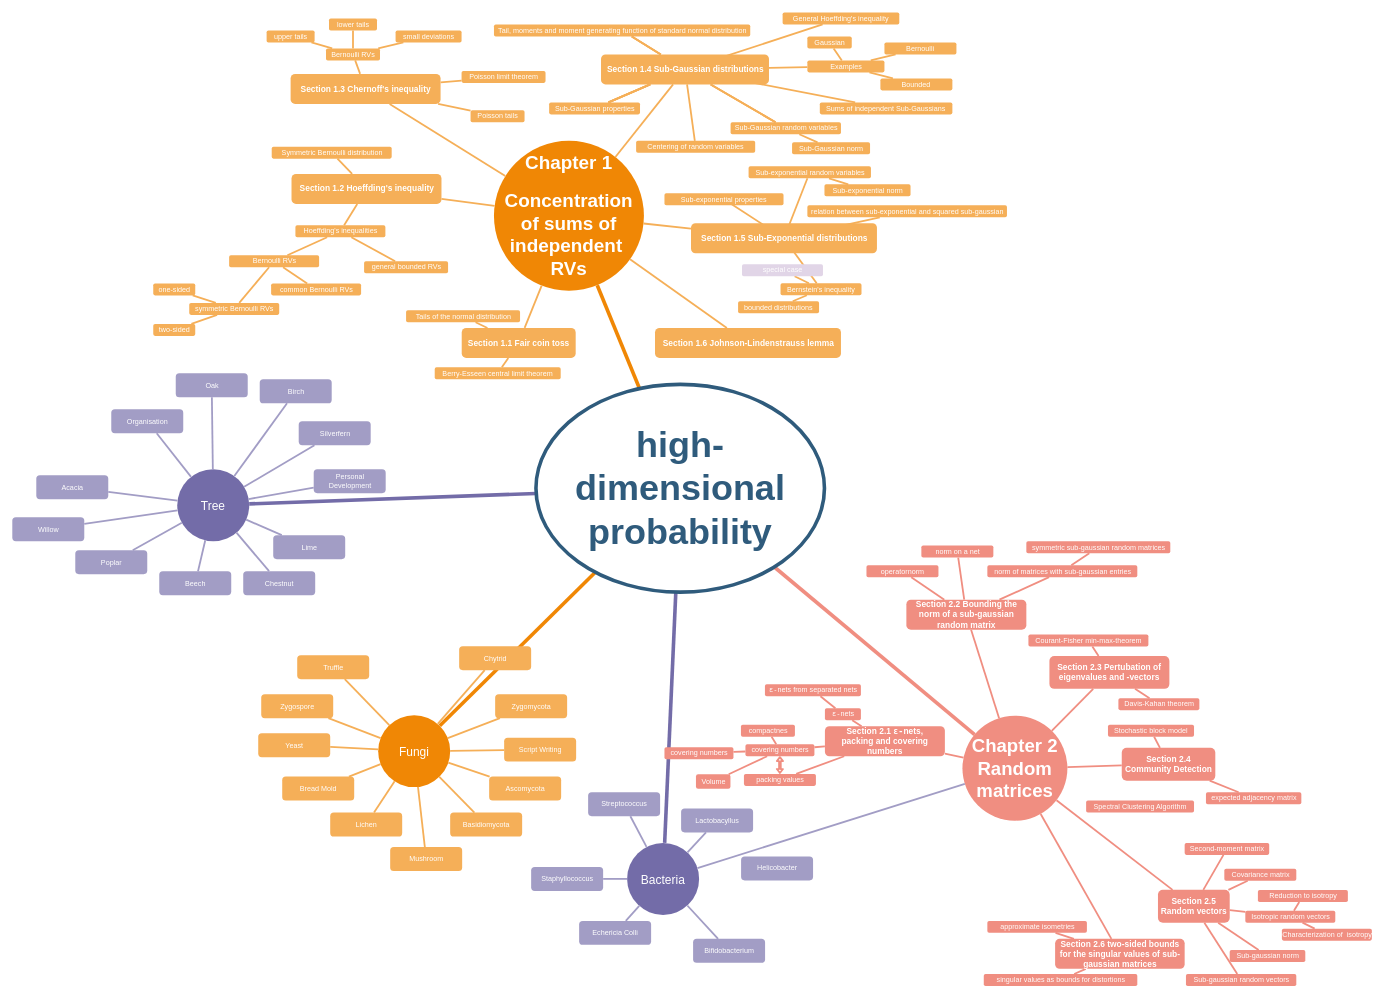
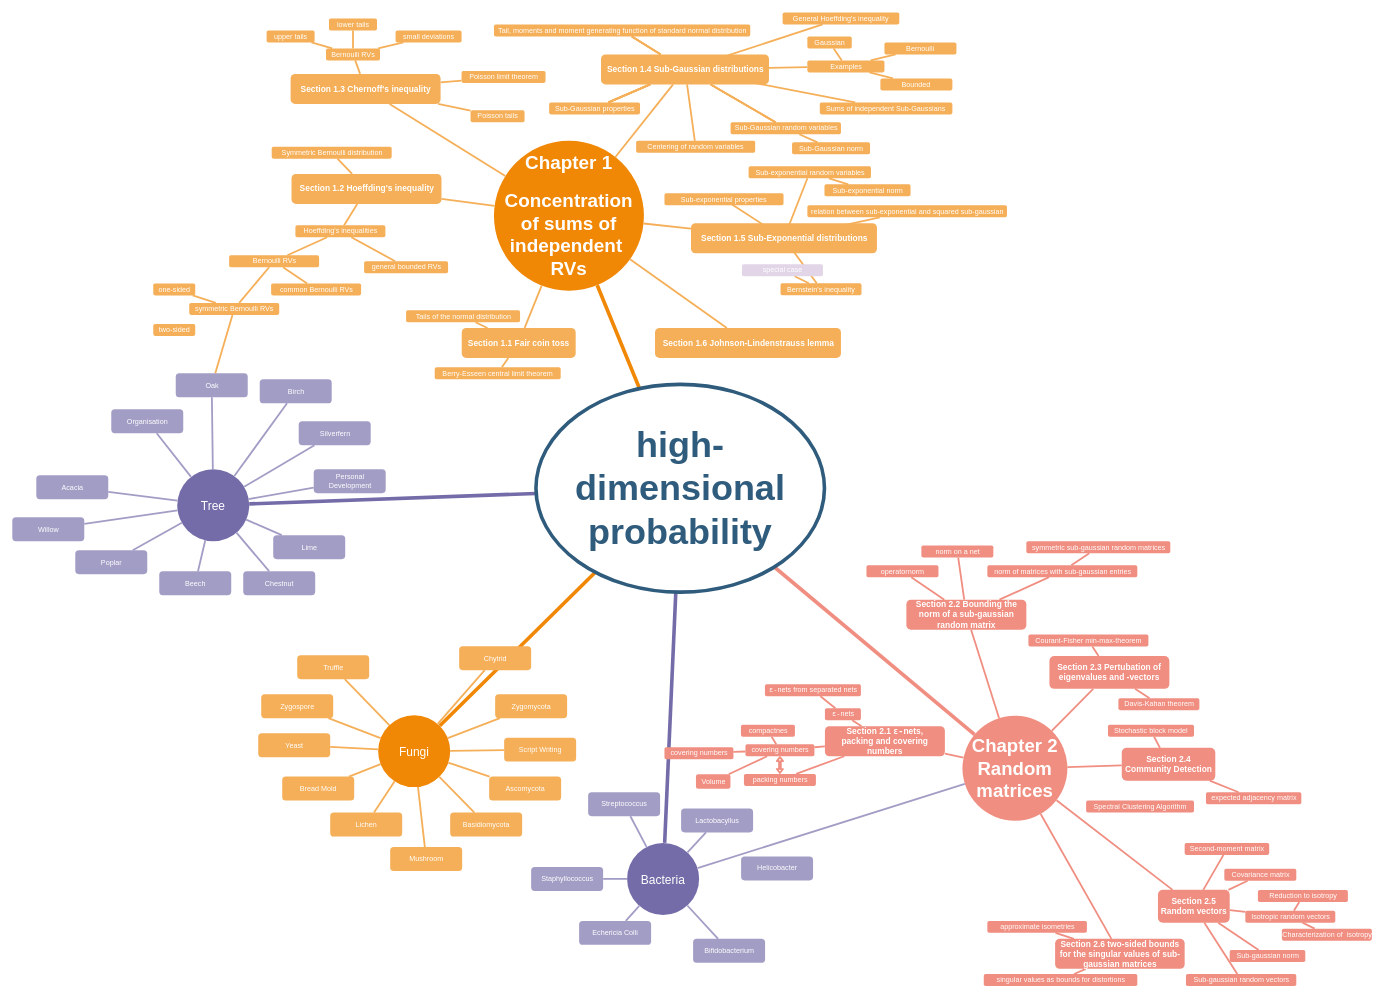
- <mxCell id="177" value="" style="edgeStyle=none;orthogonalLoop=1;jettySize=auto;html=1;endArrow=none;strokeColor=#F5AF58;strokeWidth=3;fontColor=#FFFFFF;" parent="1" source="178" target="180" edge="1"><mxGeometry relative="1" as="geometry" /></mxCell>
- <mxCell id="180" value="bounded distributions" style="whiteSpace=wrap;html=1;shadow=0;fontColor=#FFFFFF;strokeColor=none;strokeWidth=3;fillColor=#f5af58;rounded=1;" parent="1" vertex="1"><mxGeometry x="1230" y="501.5" width="135" height="20" as="geometry" /></mxCell>
- <mxCell id="37" value="" style="edgeStyle=none;orthogonalLoop=1;jettySize=auto;html=1;endArrow=none;strokeColor=#F5AF58;strokeWidth=3;fontColor=#FFFFFF;" parent="1" source="39" target="43" edge="1"><mxGeometry relative="1" as="geometry" /></mxCell>
+ <mxCell id="37" value="" style="edgeStyle=none;orthogonalLoop=1;jettySize=auto;html=1;endArrow=none;strokeColor=#F5AF58;strokeWidth=3;fontColor=#FFFFFF;" parent="1" source="39" target="133" edge="1"><mxGeometry relative="1" as="geometry" /></mxCell>
- <mxCell id="186" value="packing values" style="fillColor=#f08e81;strokeColor=none;strokeWidth=3;shadow=0;html=1;fontColor=#FFFFFF;rounded=1;" vertex="1" parent="1"><mxGeometry x="1239.75" y="1289.5" width="120" height="20" as="geometry" /></mxCell>
+ <mxCell id="186" value="packing numbers" style="fillColor=#f08e81;strokeColor=none;strokeWidth=3;shadow=0;html=1;fontColor=#FFFFFF;rounded=1;" vertex="1" parent="1"><mxGeometry x="1239.75" y="1289.5" width="120" height="20" as="geometry" /></mxCell>
